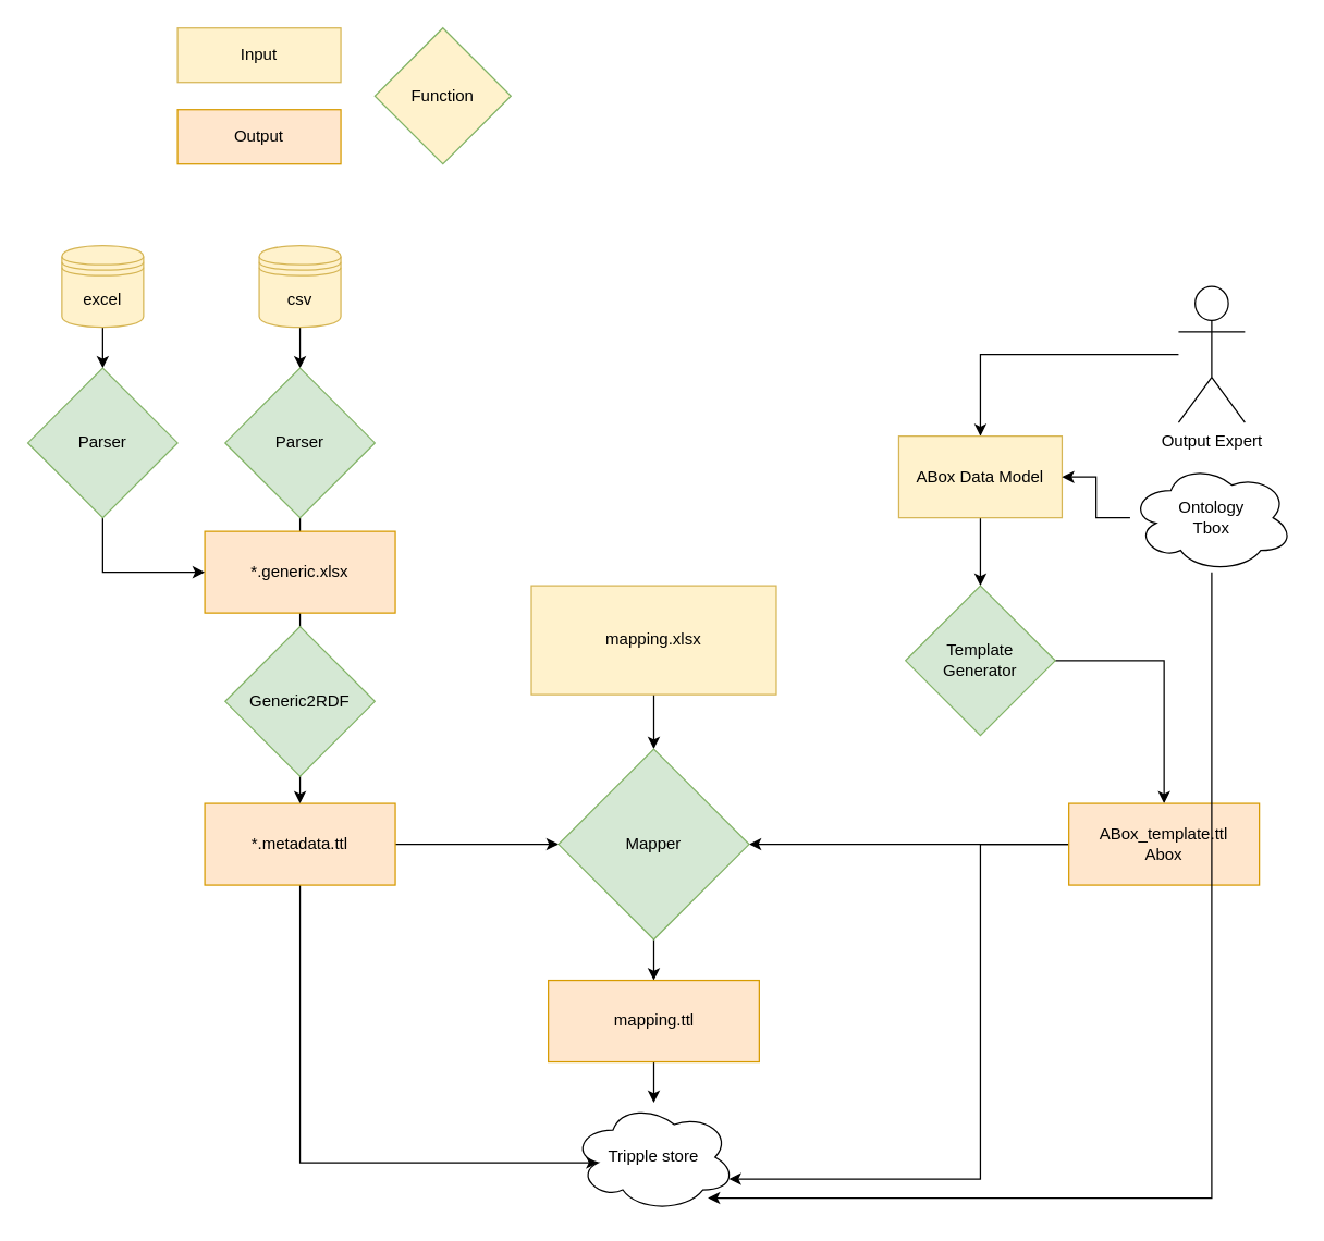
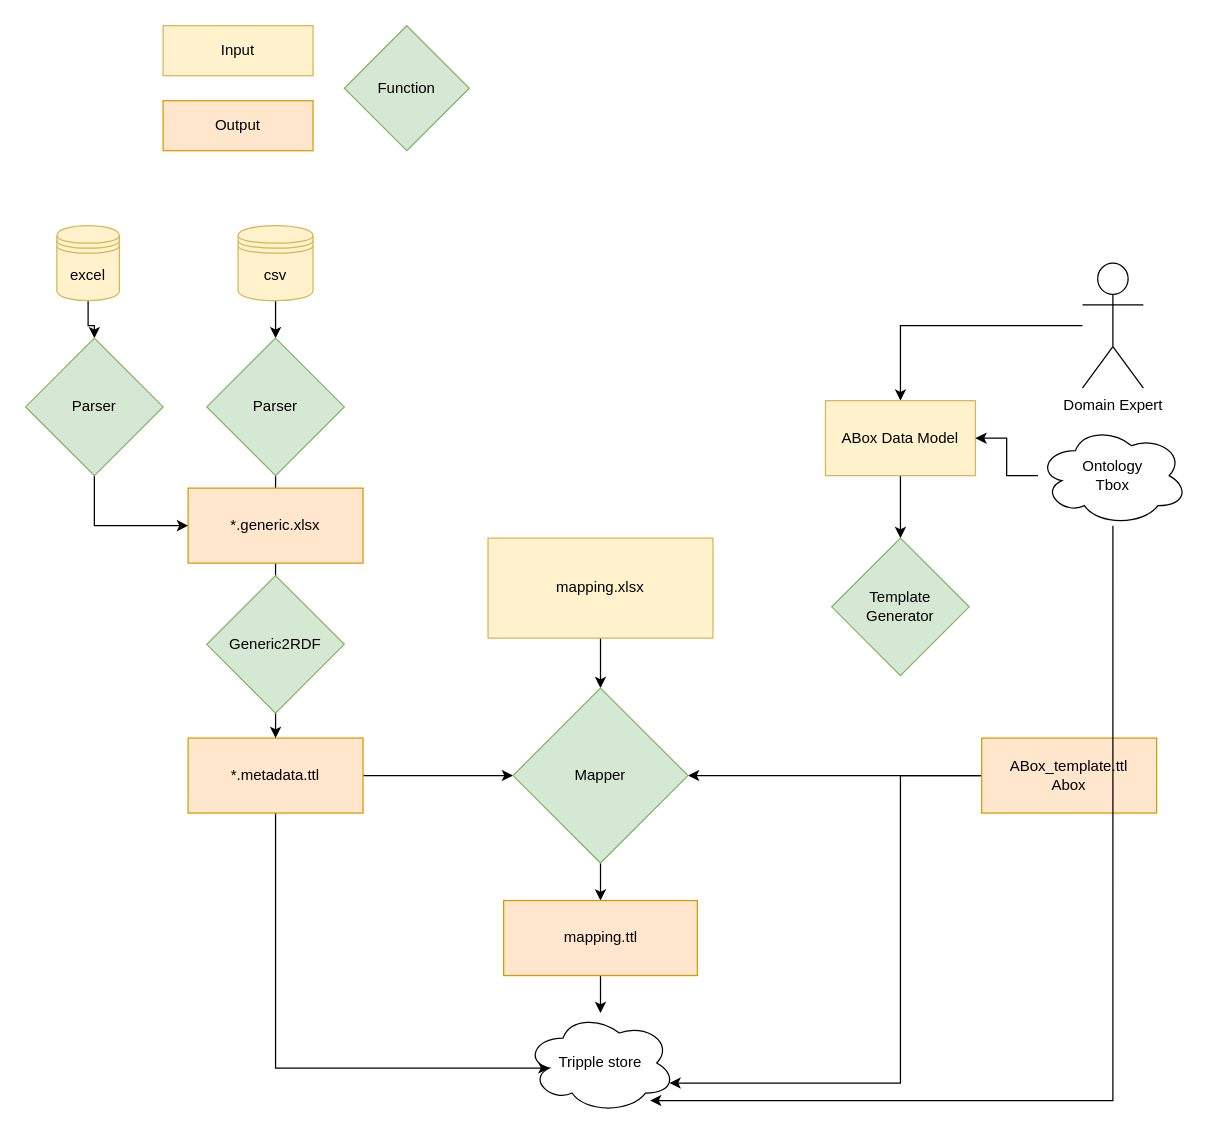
- <mxCell id="30" value="Function" style="rhombus;whiteSpace=wrap;html=1;fillColor=#fff2cc;strokeColor=#82b366;" parent="1" vertex="1"><mxGeometry x="275" y="20" width="100" height="100" as="geometry" /></mxCell>
+ <mxCell id="30" value="Function" style="rhombus;whiteSpace=wrap;html=1;fillColor=#d5e8d4;strokeColor=#82b366;" parent="1" vertex="1"><mxGeometry x="275" y="20" width="100" height="100" as="geometry" /></mxCell>
- <mxCell id="33" value="excel" style="shape=datastore;whiteSpace=wrap;html=1;fillColor=#fff2cc;strokeColor=#d6b656;" vertex="1" parent="1"><mxGeometry x="45" y="180" width="60" height="60" as="geometry" /></mxCell>
+ <mxCell id="33" value="excel" style="shape=datastore;whiteSpace=wrap;html=1;fillColor=#fff2cc;strokeColor=#d6b656;" vertex="1" parent="1"><mxGeometry x="45" y="180" width="50" height="60" as="geometry" /></mxCell>
- <mxCell id="8" value="Output Expert" style="shape=umlActor;verticalLabelPosition=bottom;verticalAlign=top;html=1;outlineConnect=0;" parent="1" vertex="1"><mxGeometry x="865.63" y="210" width="48.75" height="100" as="geometry" /></mxCell>
+ <mxCell id="8" value="Domain Expert" style="shape=umlActor;verticalLabelPosition=bottom;verticalAlign=top;html=1;outlineConnect=0;" parent="1" vertex="1"><mxGeometry x="865.63" y="210" width="48.75" height="100" as="geometry" /></mxCell>
- <mxCell id="13" style="edgeStyle=orthogonalEdgeStyle;rounded=0;orthogonalLoop=1;jettySize=auto;html=1;" parent="1" source="14" target="17" edge="1"><mxGeometry relative="1" as="geometry" /></mxCell>
